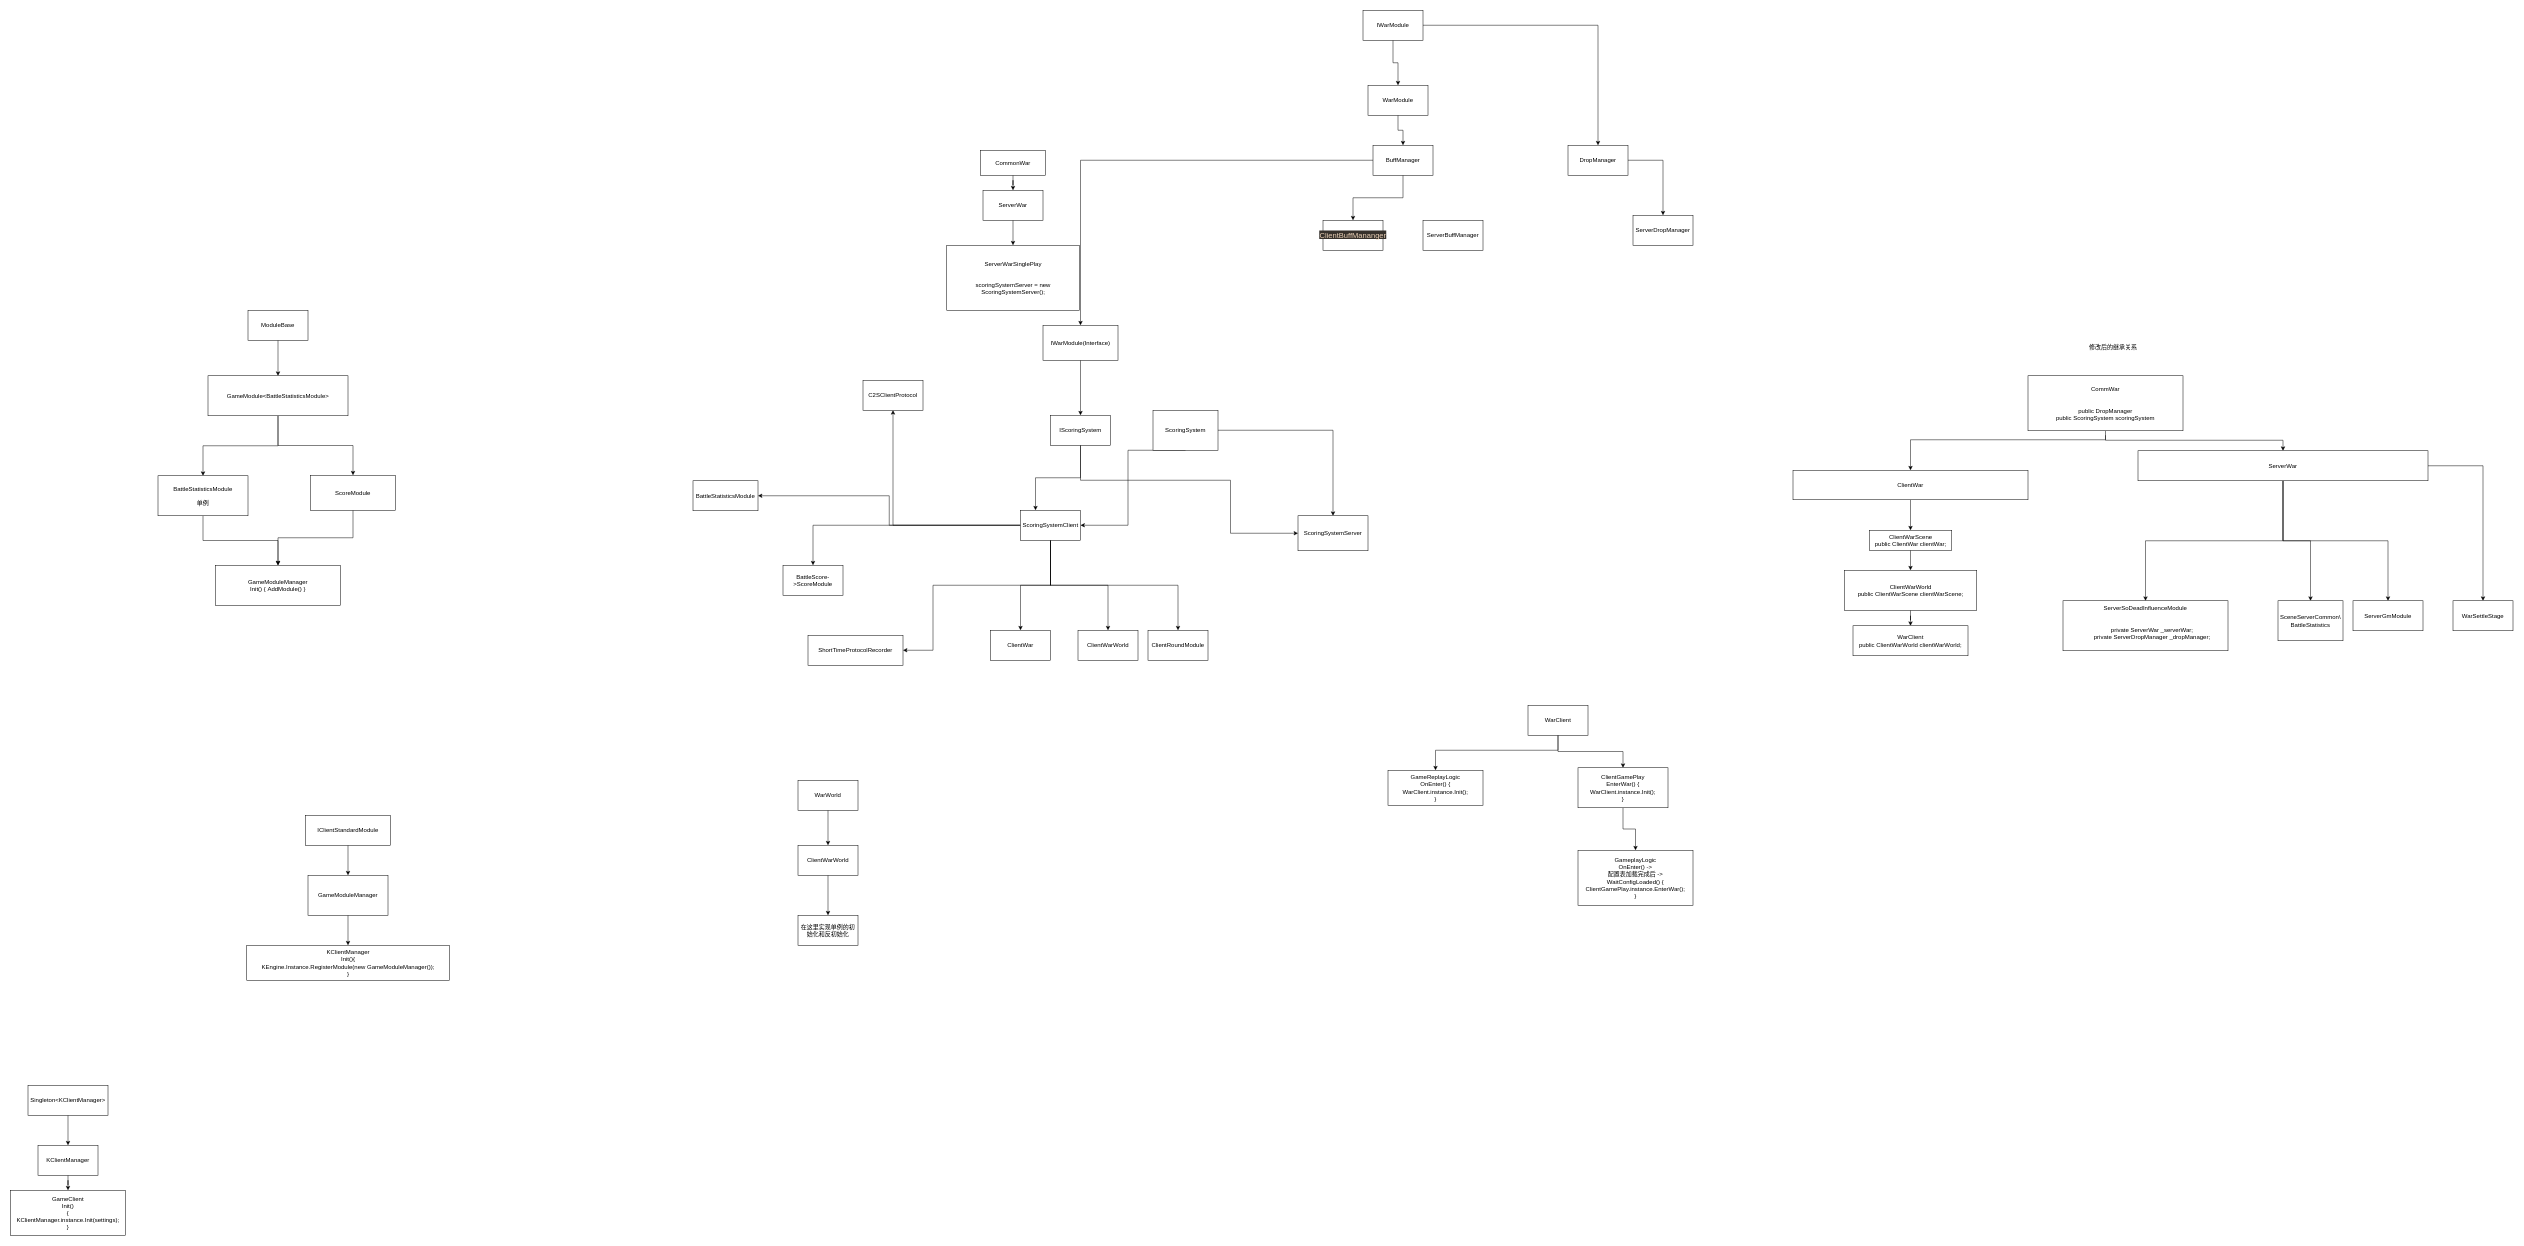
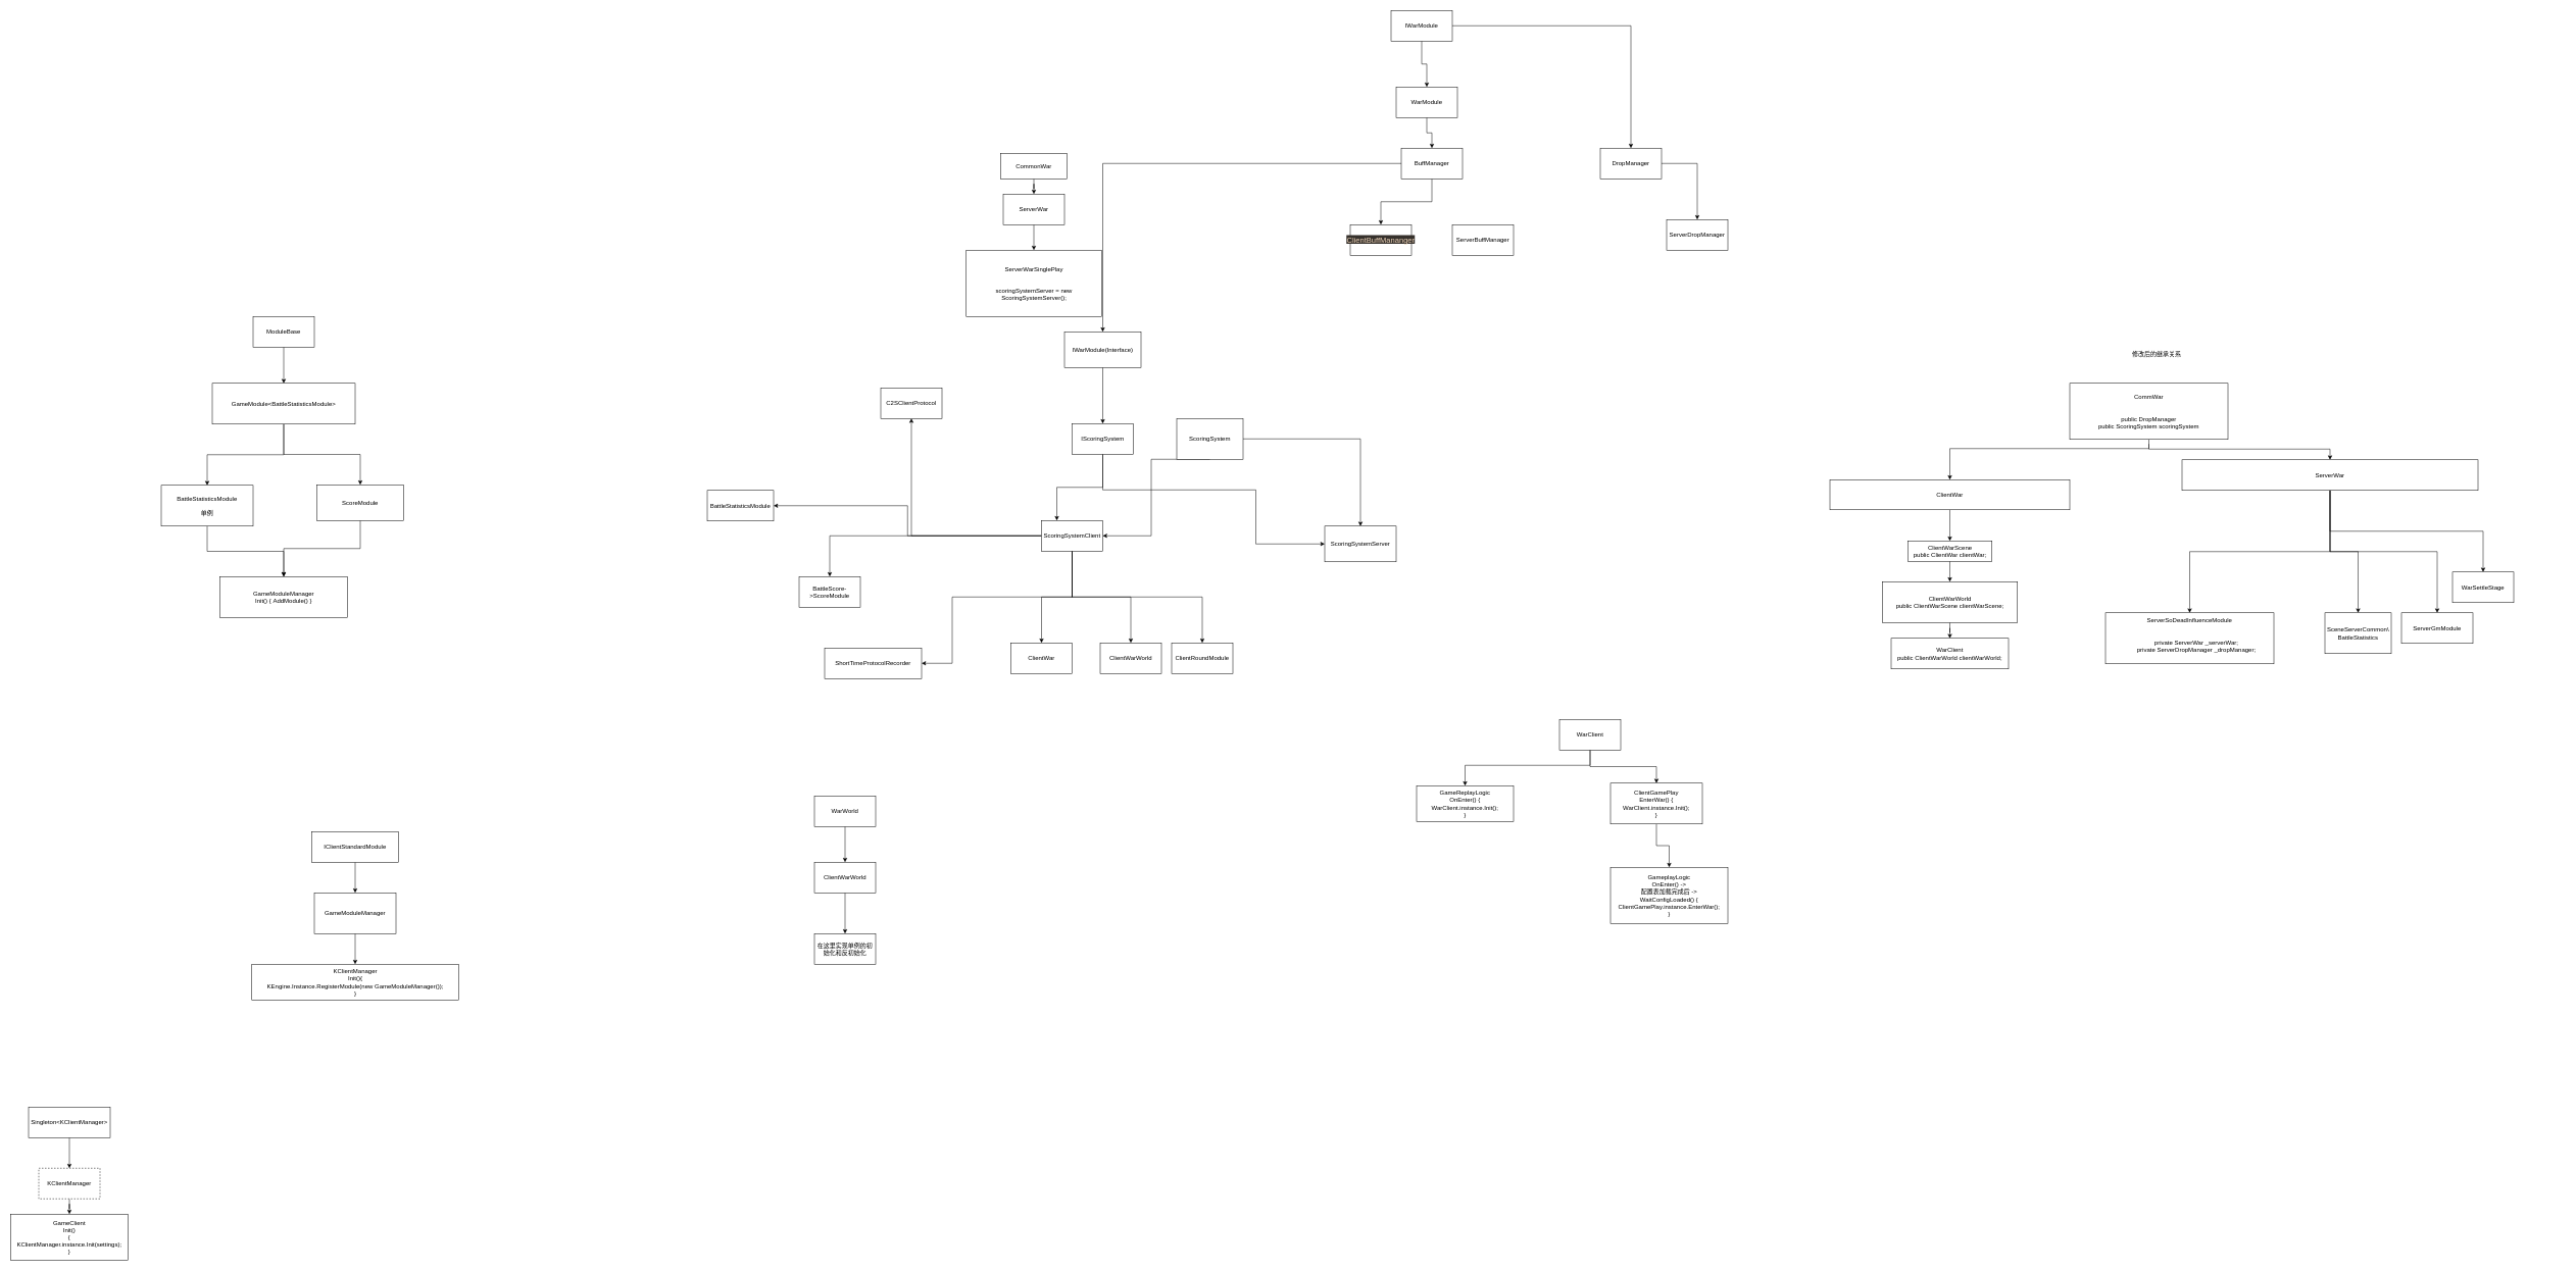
- <mxCell id="49" value="WarSettleStage" style="whiteSpace=wrap;html=1;" parent="1" vertex="1"><mxGeometry x="4905" y="1201" width="120" height="60" as="geometry" /></mxCell>
+ <mxCell id="49" value="WarSettleStage" style="whiteSpace=wrap;html=1;" parent="1" vertex="1"><mxGeometry x="4805" y="1121" width="120" height="60" as="geometry" /></mxCell>
- <mxCell id="77" value="KClientManager" style="whiteSpace=wrap;html=1;" parent="1" vertex="1"><mxGeometry x="75" y="2290" width="120" height="60" as="geometry" /></mxCell>
+ <mxCell id="77" value="KClientManager" style="whiteSpace=wrap;html=1;dashed=1;" parent="1" vertex="1"><mxGeometry x="75" y="2290" width="120" height="60" as="geometry" /></mxCell>
